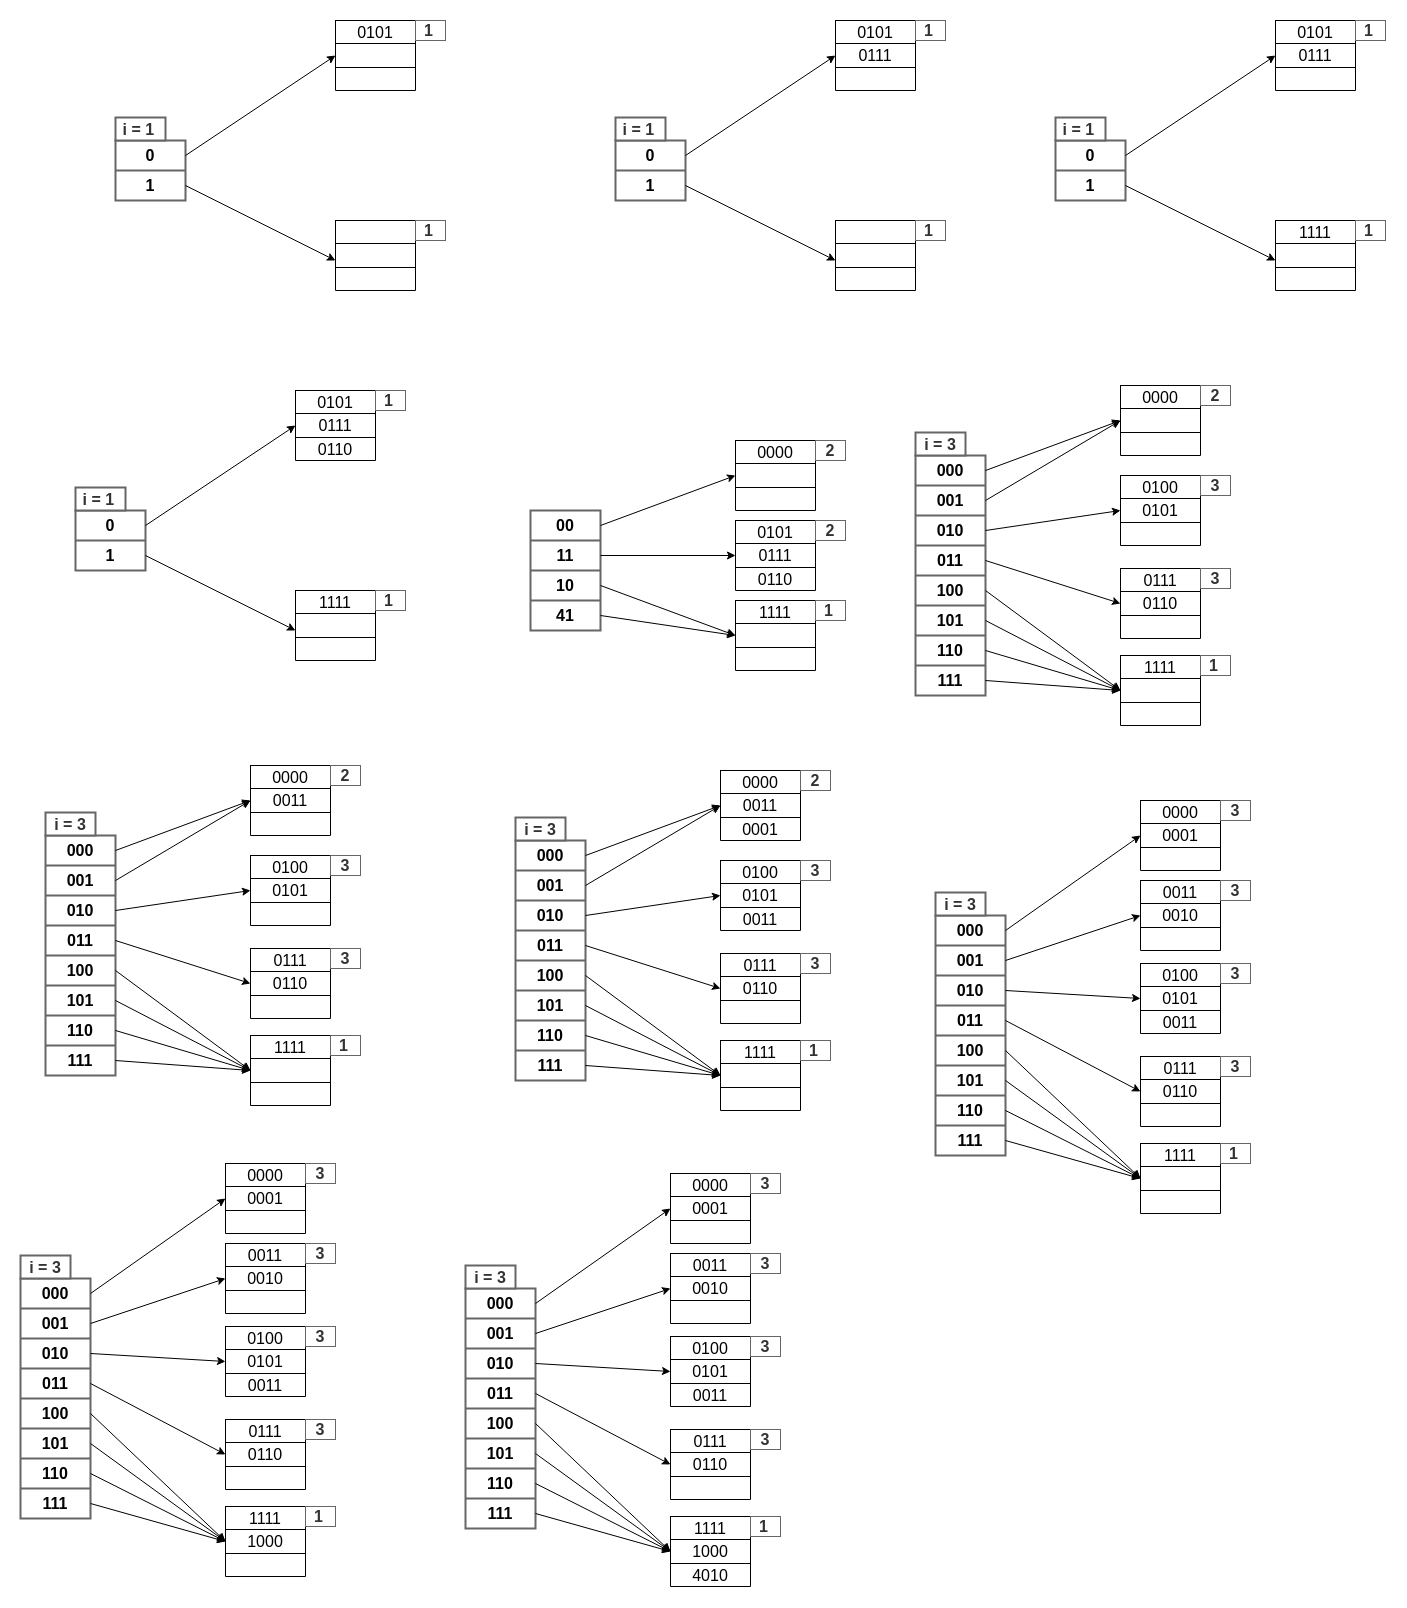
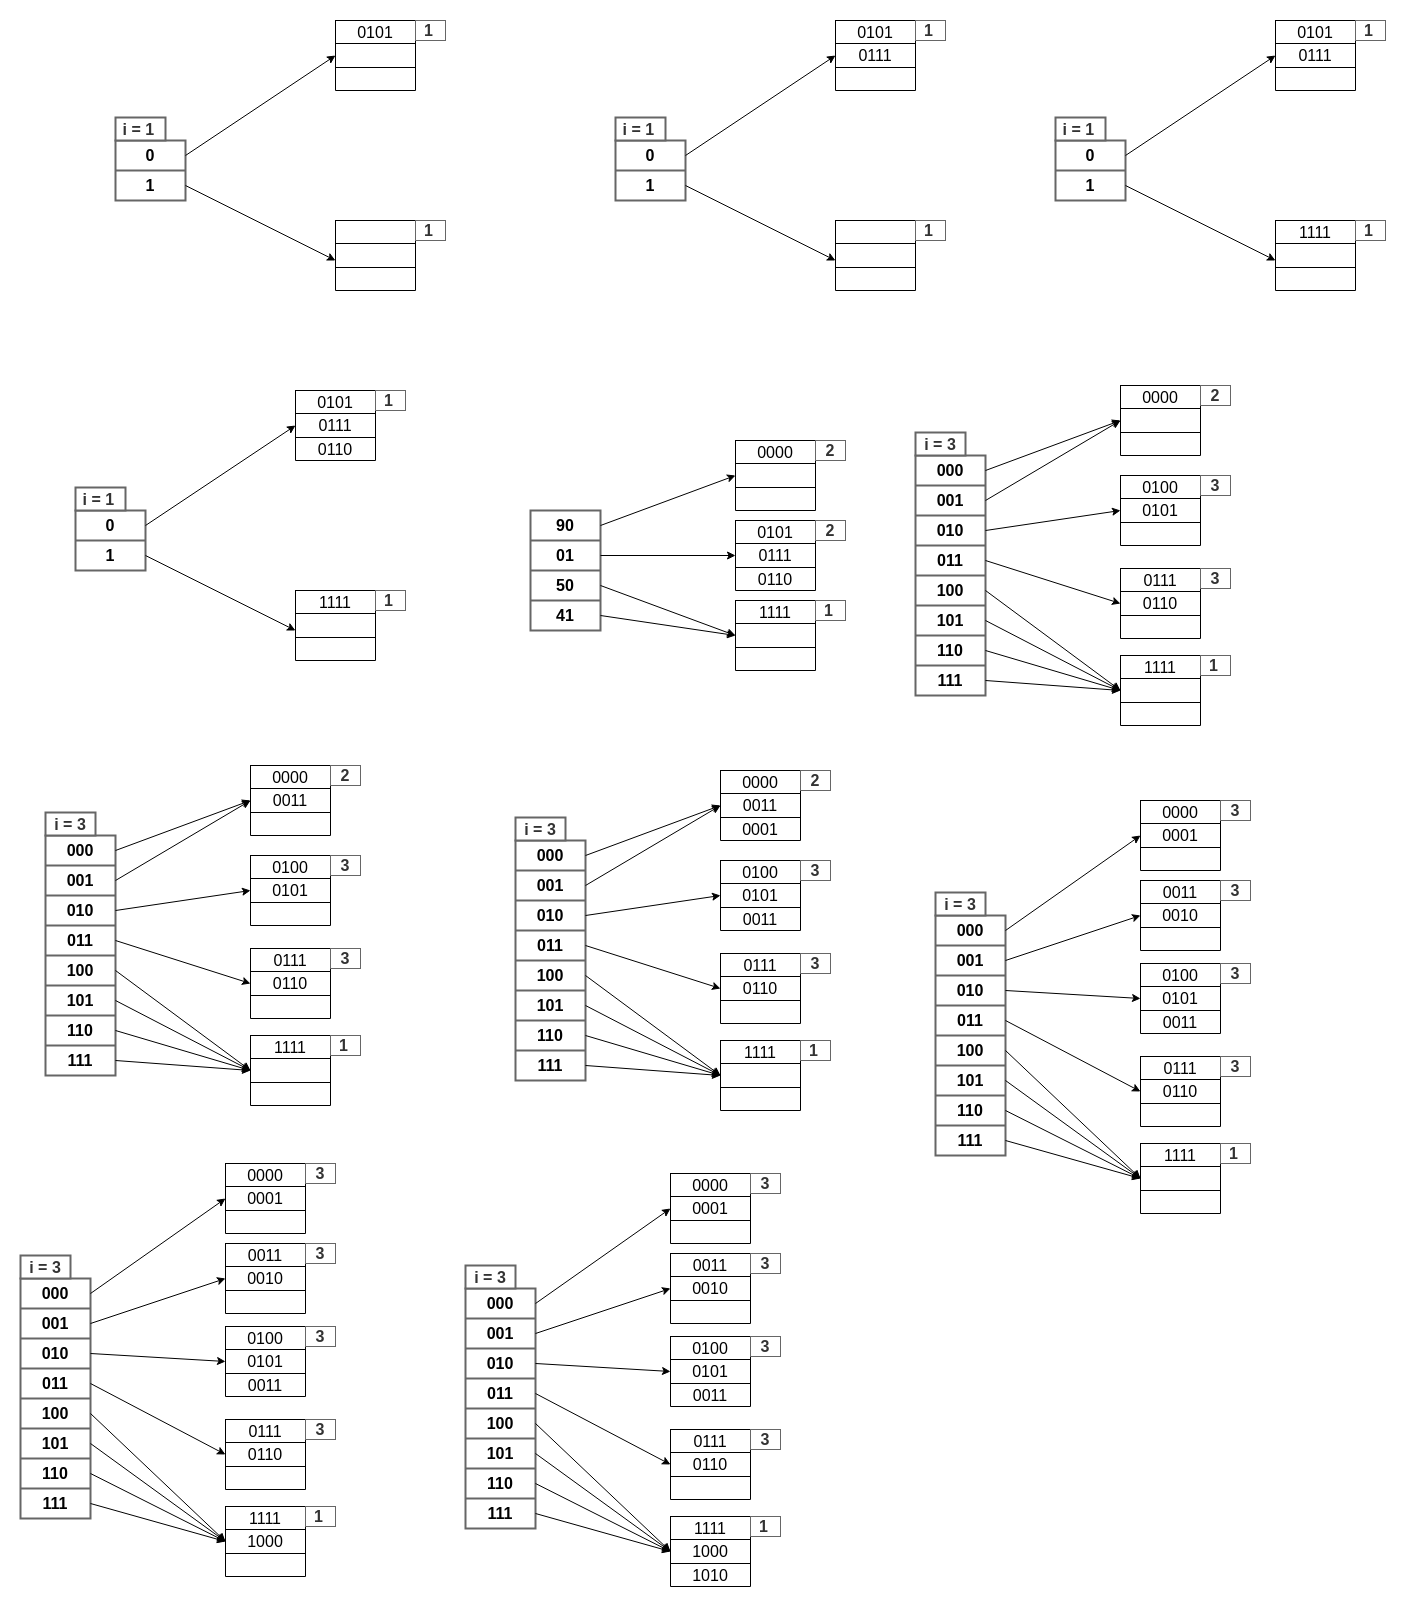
- <mxCell id="100" value="00" style="shape=partialRectangle;html=1;whiteSpace=wrap;connectable=0;strokeColor=inherit;overflow=hidden;fillColor=none;top=0;left=0;bottom=0;right=0;pointerEvents=1;fontSize=16;fontStyle=1" vertex="1" parent="99"><mxGeometry width="70" height="30" as="geometry"><mxRectangle width="70" height="30" as="alternateBounds" /></mxGeometry></mxCell>
+ <mxCell id="100" value="90" style="shape=partialRectangle;html=1;whiteSpace=wrap;connectable=0;strokeColor=inherit;overflow=hidden;fillColor=none;top=0;left=0;bottom=0;right=0;pointerEvents=1;fontSize=16;fontStyle=1" vertex="1" parent="99"><mxGeometry width="70" height="30" as="geometry"><mxRectangle width="70" height="30" as="alternateBounds" /></mxGeometry></mxCell>
- <mxCell id="102" value="11" style="shape=partialRectangle;html=1;whiteSpace=wrap;connectable=0;strokeColor=inherit;overflow=hidden;fillColor=none;top=0;left=0;bottom=0;right=0;pointerEvents=1;fontSize=16;fontStyle=1" vertex="1" parent="101"><mxGeometry width="70" height="30" as="geometry"><mxRectangle width="70" height="30" as="alternateBounds" /></mxGeometry></mxCell>
+ <mxCell id="102" value="01" style="shape=partialRectangle;html=1;whiteSpace=wrap;connectable=0;strokeColor=inherit;overflow=hidden;fillColor=none;top=0;left=0;bottom=0;right=0;pointerEvents=1;fontSize=16;fontStyle=1" vertex="1" parent="101"><mxGeometry width="70" height="30" as="geometry"><mxRectangle width="70" height="30" as="alternateBounds" /></mxGeometry></mxCell>
- <mxCell id="104" value="10" style="shape=partialRectangle;html=1;whiteSpace=wrap;connectable=0;strokeColor=inherit;overflow=hidden;fillColor=none;top=0;left=0;bottom=0;right=0;pointerEvents=1;fontSize=16;fontStyle=1" vertex="1" parent="103"><mxGeometry width="70" height="30" as="geometry"><mxRectangle width="70" height="30" as="alternateBounds" /></mxGeometry></mxCell>
+ <mxCell id="104" value="50" style="shape=partialRectangle;html=1;whiteSpace=wrap;connectable=0;strokeColor=inherit;overflow=hidden;fillColor=none;top=0;left=0;bottom=0;right=0;pointerEvents=1;fontSize=16;fontStyle=1" vertex="1" parent="103"><mxGeometry width="70" height="30" as="geometry"><mxRectangle width="70" height="30" as="alternateBounds" /></mxGeometry></mxCell>
- <mxCell id="492" value="4010" style="shape=partialRectangle;html=1;whiteSpace=wrap;connectable=0;strokeColor=inherit;overflow=hidden;fillColor=none;top=0;left=0;bottom=0;right=0;pointerEvents=1;fontSize=16;" vertex="1" parent="491"><mxGeometry width="80" height="23" as="geometry"><mxRectangle width="80" height="23" as="alternateBounds" /></mxGeometry></mxCell>
+ <mxCell id="492" value="1010" style="shape=partialRectangle;html=1;whiteSpace=wrap;connectable=0;strokeColor=inherit;overflow=hidden;fillColor=none;top=0;left=0;bottom=0;right=0;pointerEvents=1;fontSize=16;" vertex="1" parent="491"><mxGeometry width="80" height="23" as="geometry"><mxRectangle width="80" height="23" as="alternateBounds" /></mxGeometry></mxCell>
